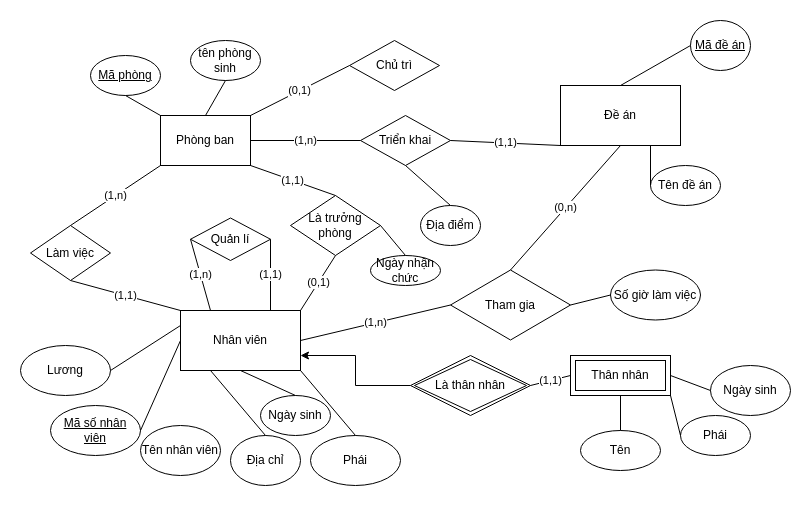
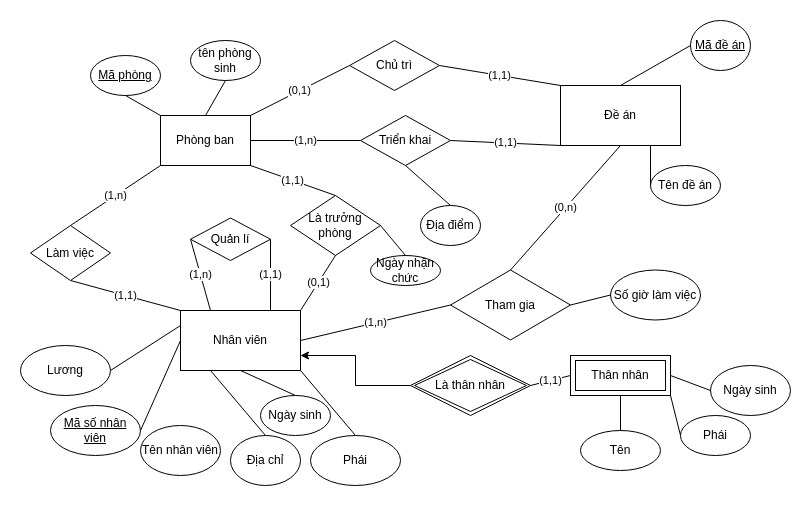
+ <mxCell id="32" value="(1,1)" style="endArrow=none;html=1;rounded=0;exitX=1;exitY=0.5;exitDx=0;exitDy=0;entryX=0;entryY=0;entryDx=0;entryDy=0;" parent="1" source="30" target="3" edge="1"><mxGeometry width="50" height="50" relative="1" as="geometry"><mxPoint x="390" y="205" as="sourcePoint" /><mxPoint x="440" y="155" as="targetPoint" /></mxGeometry></mxCell>
